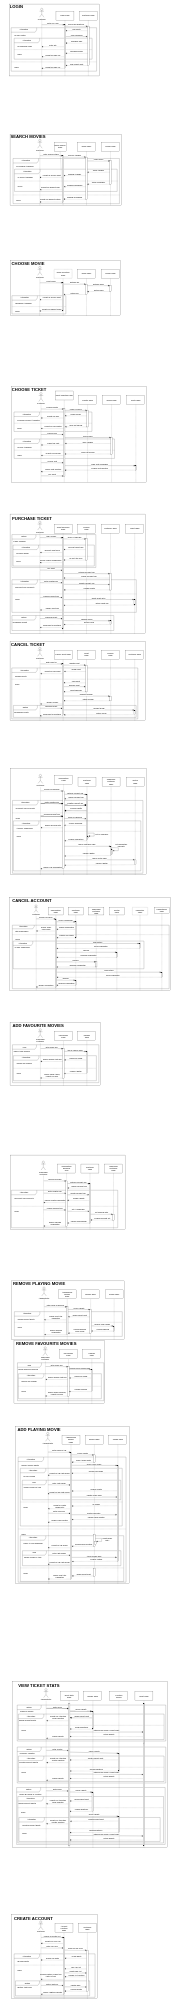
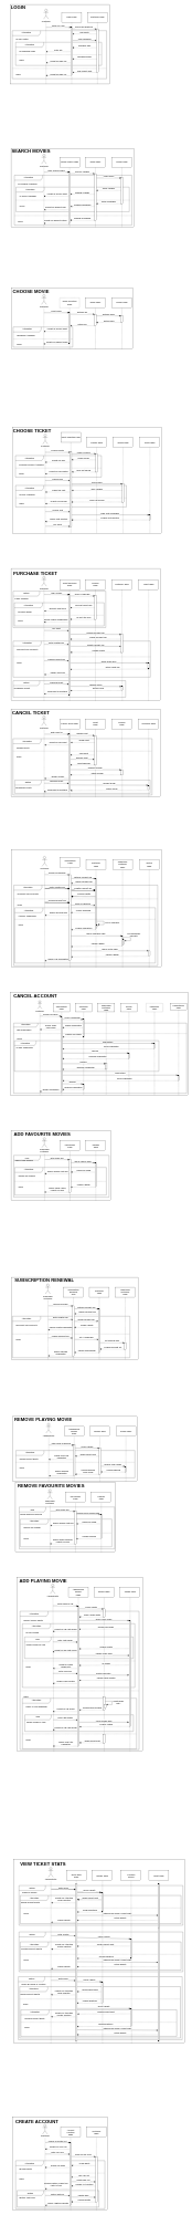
- <mxCell id="71" value="Movie Search Page" style="rounded=0;whiteSpace=wrap;html=1;" vertex="1" parent="1"><mxGeometry x="360.5" y="942" width="80" height="60" as="geometry" /></mxCell>
+ <mxCell id="71" value="Movie Search Page" style="rounded=0;whiteSpace=wrap;html=1;" vertex="1" parent="1"><mxGeometry x="360.5" y="942" width="120" height="60" as="geometry" /></mxCell>
- <mxCell id="272" value="[While Adds Movies]" style="text;html=1;strokeColor=none;fillColor=none;align=center;verticalAlign=middle;whiteSpace=wrap;rounded=0;" vertex="1" parent="271"><mxGeometry x="3.75" y="33" width="116.25" height="30" as="geometry" /></mxCell>
+ <mxCell id="272" value="[While Adds Movies]" style="text;html=1;strokeColor=none;fillColor=none;align=center;verticalAlign=middle;whiteSpace=wrap;rounded=0;" vertex="1" parent="271"><mxGeometry x="3.75" y="18" width="116.25" height="30" as="geometry" /></mxCell>
+ <mxCell id="290" value="&lt;span style=&quot;font-size: 28px;&quot;&gt;&lt;b&gt;SUBSCRIPTION RENEWAL&lt;/b&gt;&lt;/span&gt;" style="text;html=1;strokeColor=none;fillColor=none;align=center;verticalAlign=middle;whiteSpace=wrap;rounded=0;" vertex="1" parent="1"><mxGeometry x="76" y="7705" width="385" height="30" as="geometry" /></mxCell>
- <mxCell id="412" value="[Sales By Theater]" style="text;html=1;strokeColor=none;fillColor=none;align=center;verticalAlign=middle;whiteSpace=wrap;rounded=0;" vertex="1" parent="403"><mxGeometry x="13.25" y="30" width="106.75" height="30" as="geometry" /></mxCell>
